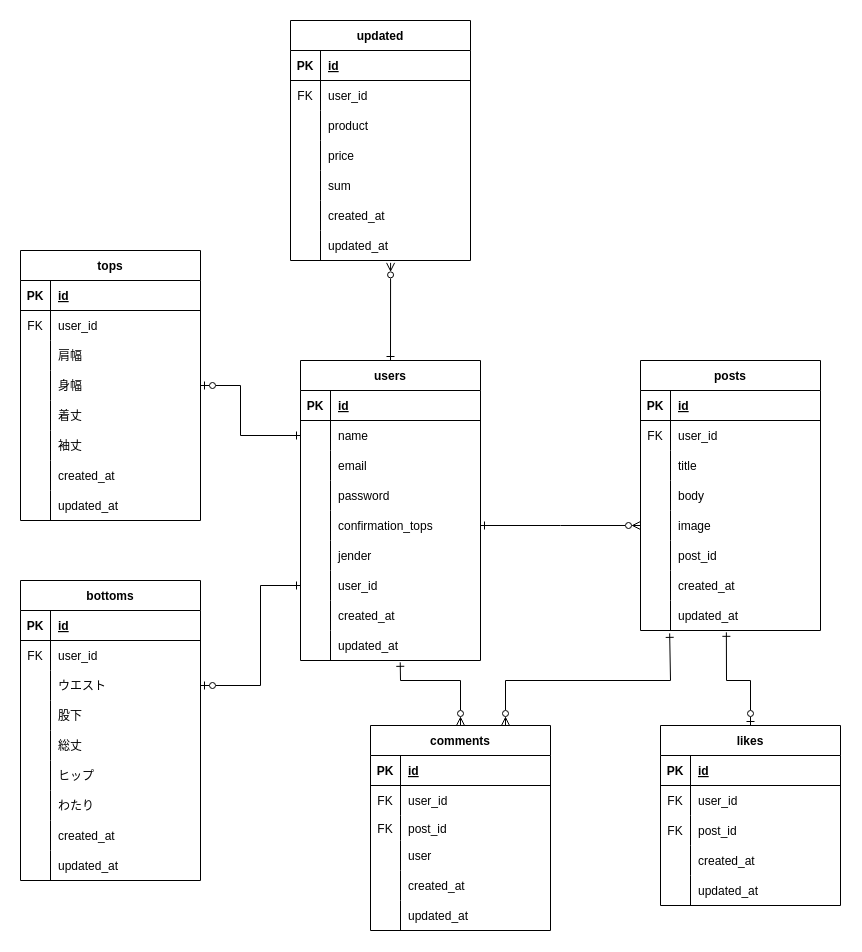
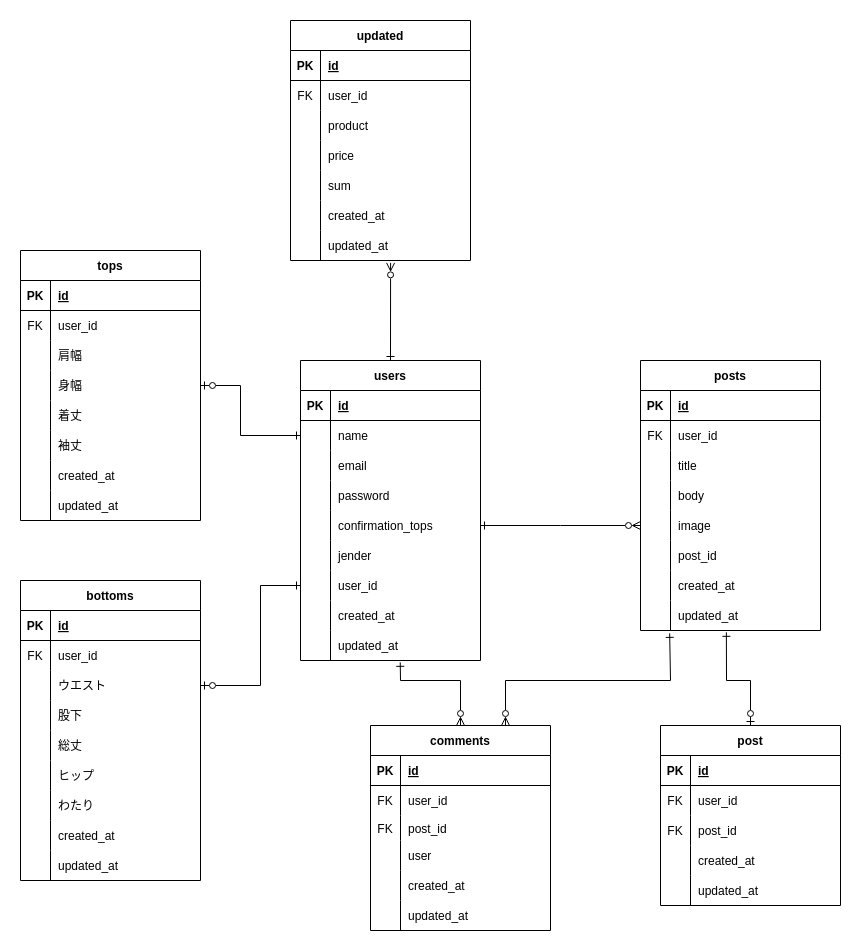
- <mxCell id="127" value="likes" style="shape=table;startSize=30;container=1;collapsible=1;childLayout=tableLayout;fixedRows=1;rowLines=0;fontStyle=1;align=center;resizeLast=1;rounded=0;shadow=0;glass=0;sketch=0;gradientColor=none;" vertex="1" parent="1"><mxGeometry x="660" y="725" width="180" height="180" as="geometry" /></mxCell>
+ <mxCell id="127" value="post" style="shape=table;startSize=30;container=1;collapsible=1;childLayout=tableLayout;fixedRows=1;rowLines=0;fontStyle=1;align=center;resizeLast=1;rounded=0;shadow=0;glass=0;sketch=0;gradientColor=none;" vertex="1" parent="1"><mxGeometry x="660" y="725" width="180" height="180" as="geometry" /></mxCell>
